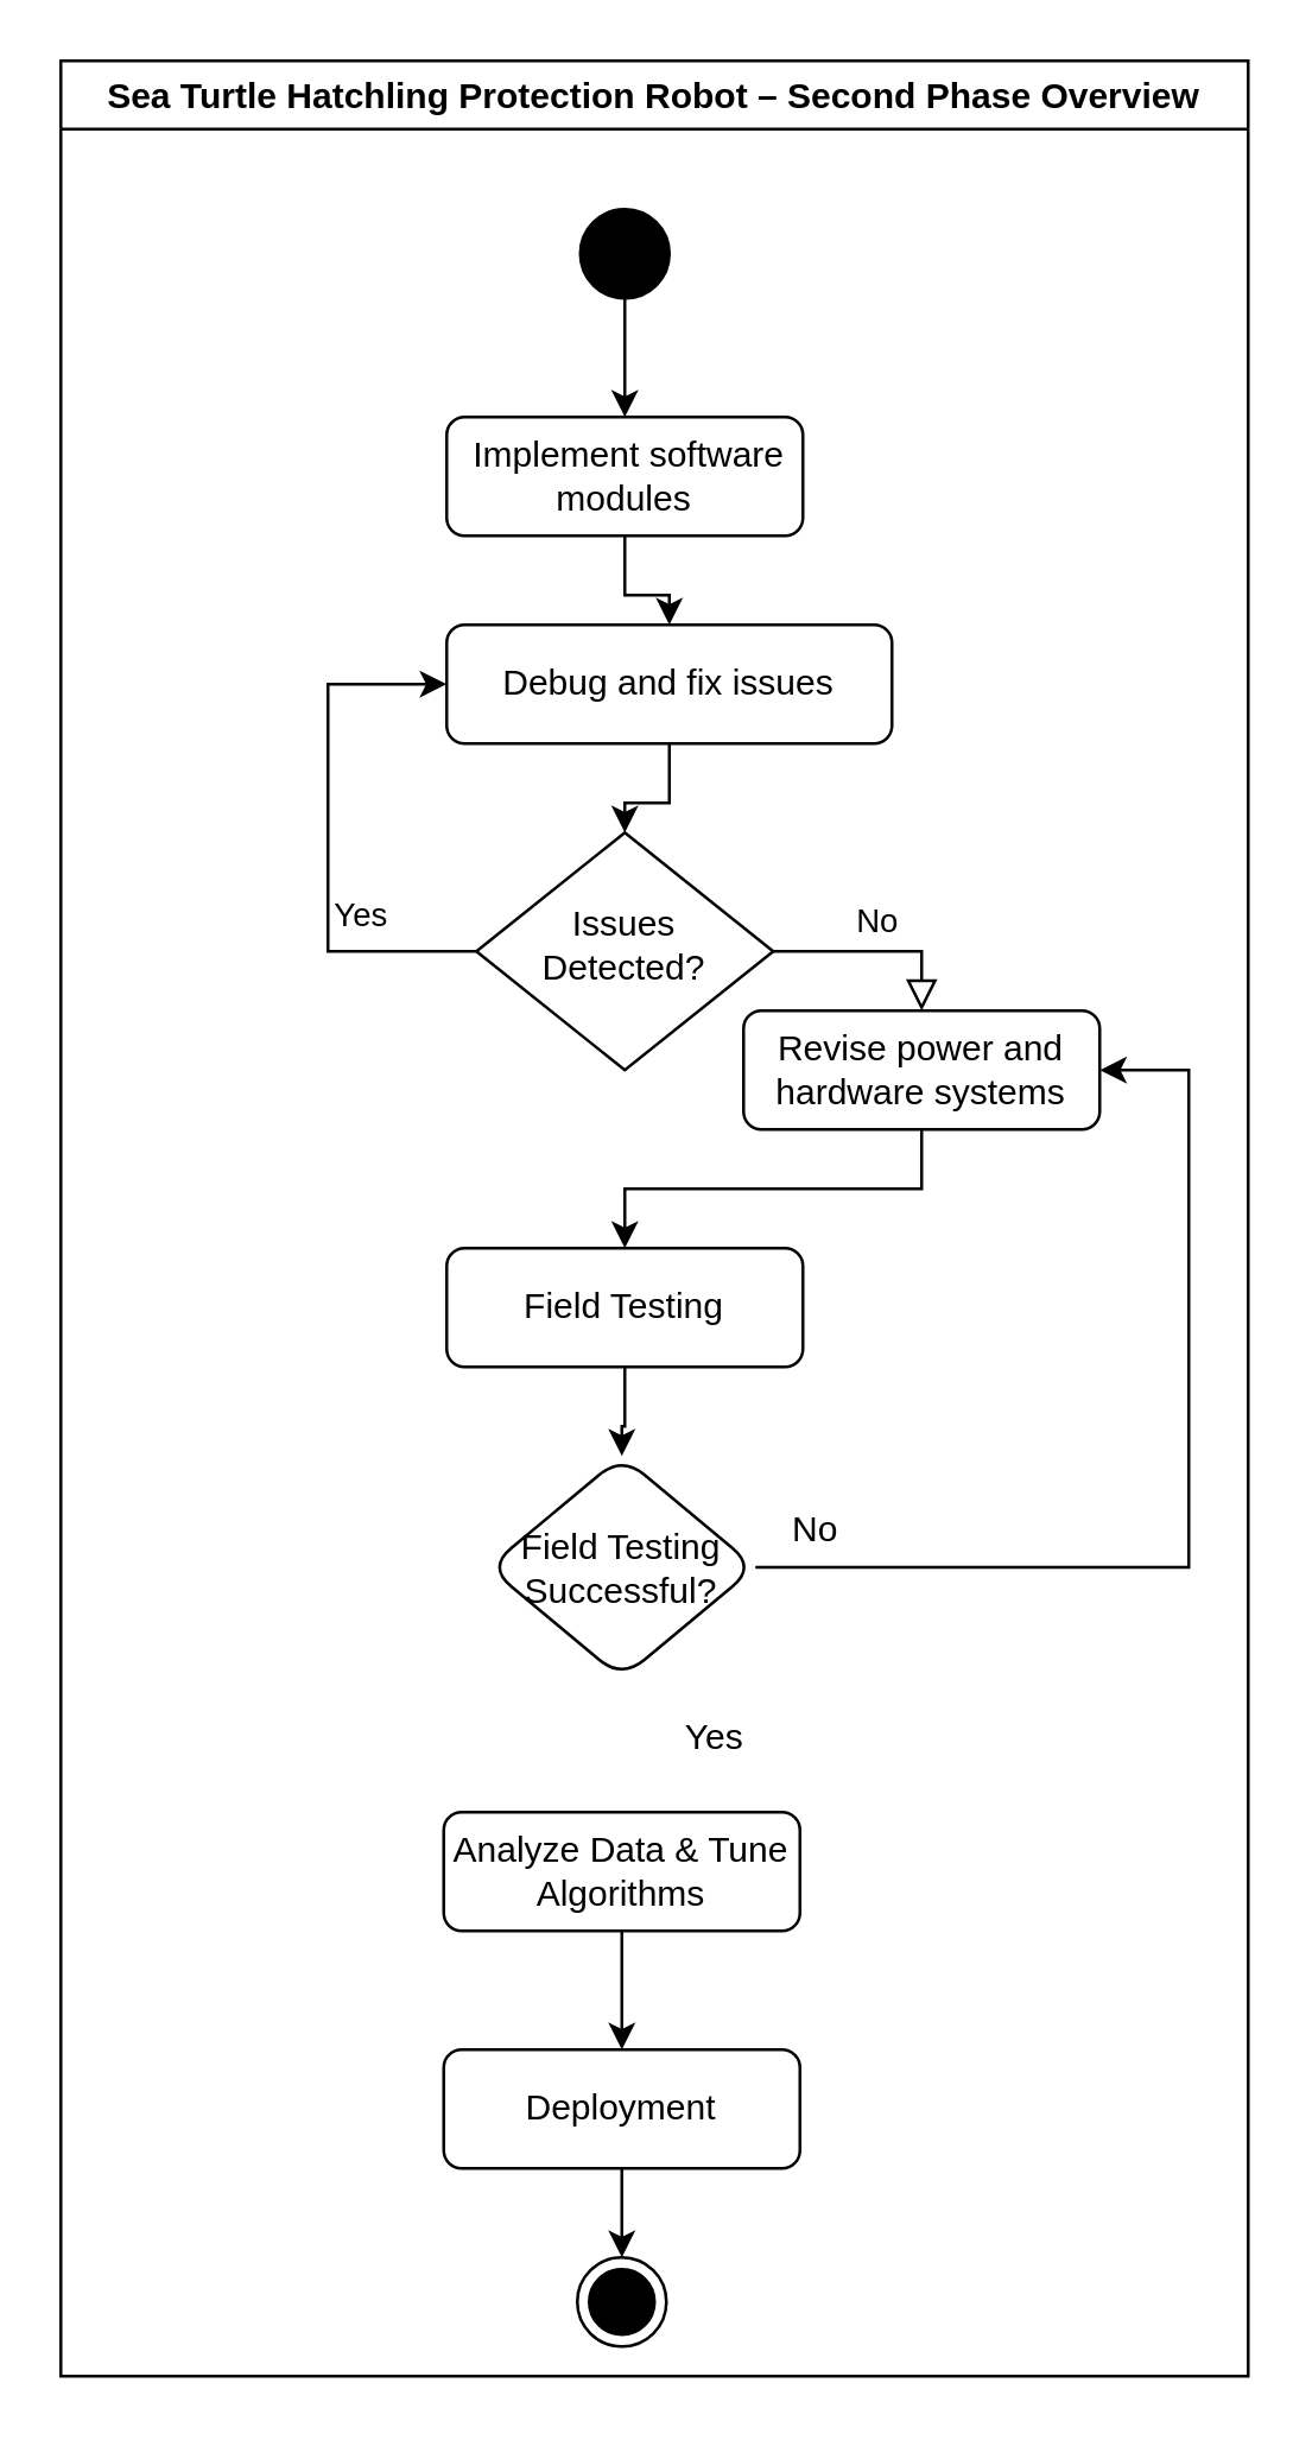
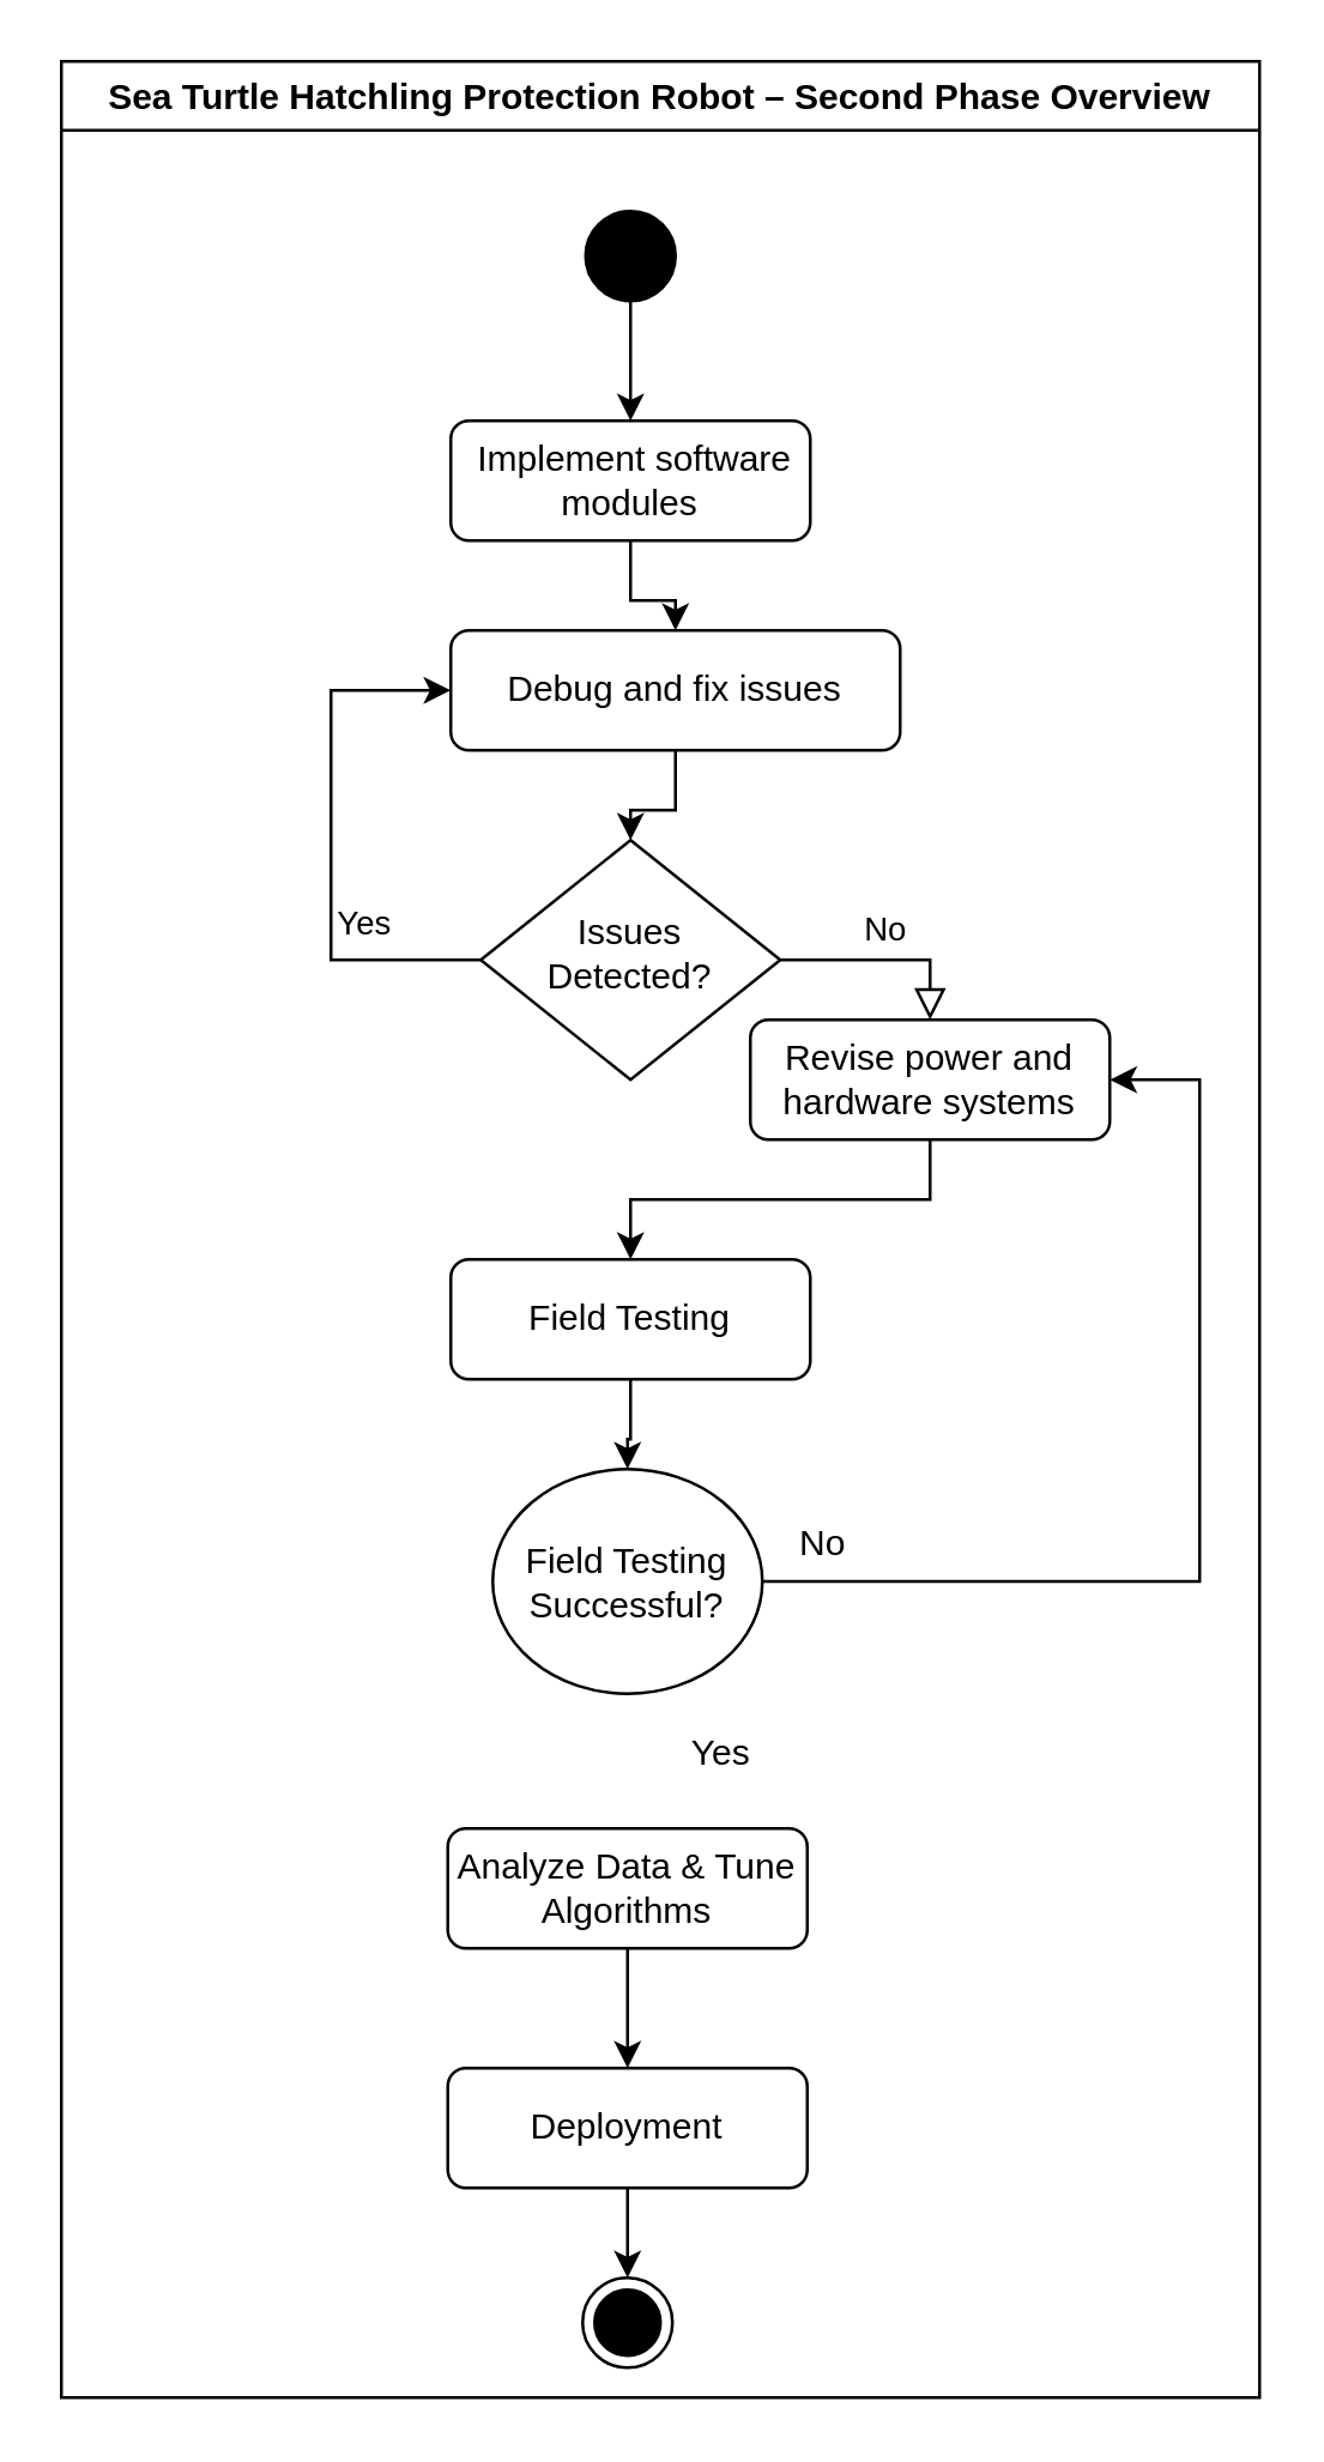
- <mxCell id="19" value="Field Testing Successful?" style="rhombus;whiteSpace=wrap;html=1;rounded=1;glass=0;strokeWidth=1;shadow=0;" vertex="1" parent="6"><mxGeometry x="144" y="470" width="90" height="75" as="geometry" /></mxCell>
+ <mxCell id="19" value="Field Testing Successful?" style="ellipse;whiteSpace=wrap;html=1;glass=0;strokeWidth=1;shadow=0;" vertex="1" parent="6"><mxGeometry x="144" y="470" width="90" height="75" as="geometry" /></mxCell>
